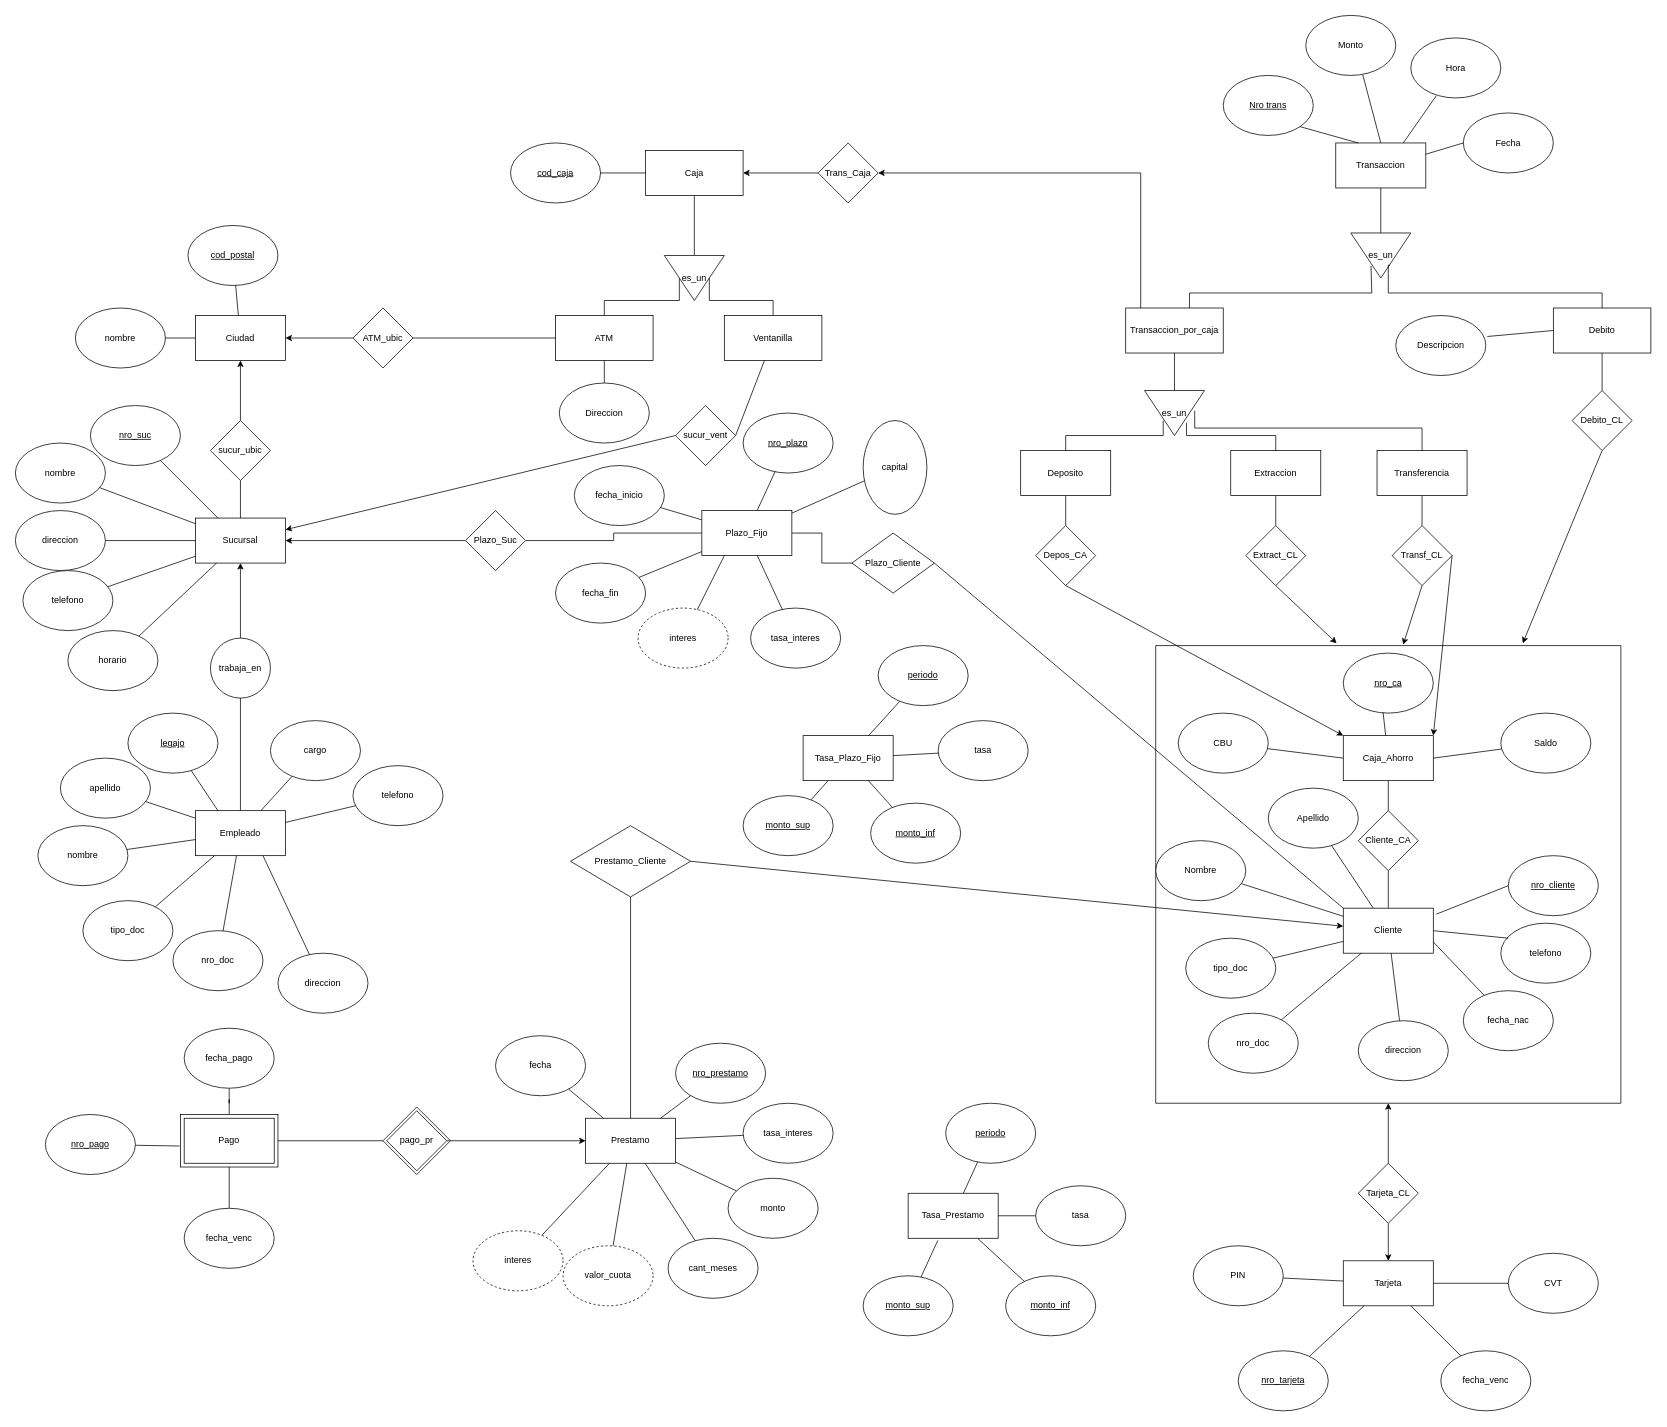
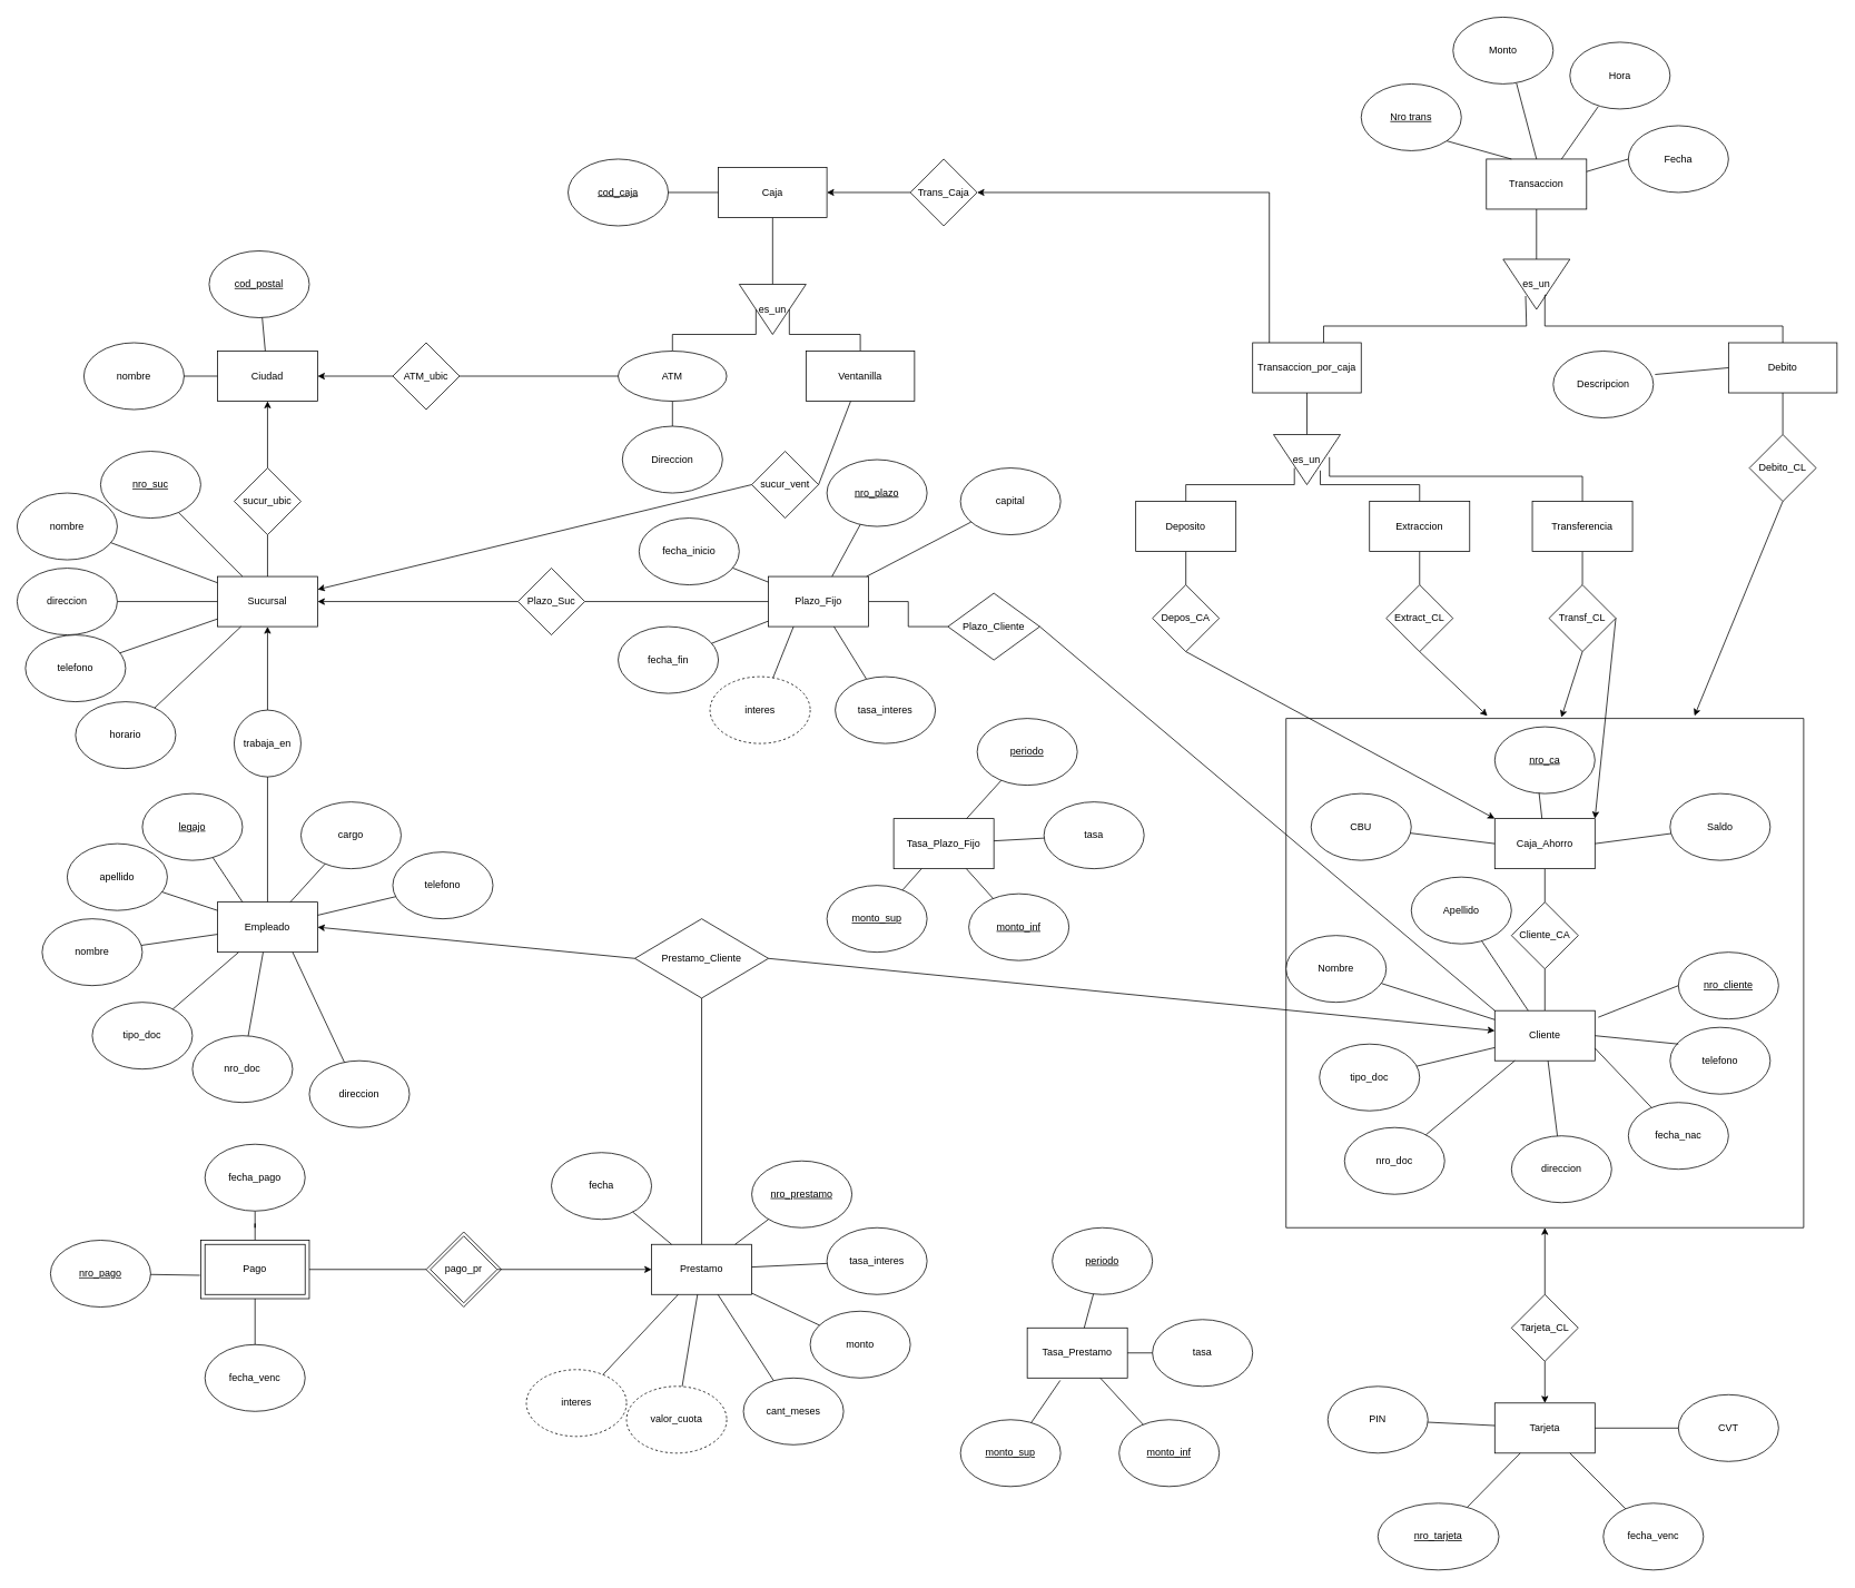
- <mxCell id="88" value="ATM" style="rounded=0;whiteSpace=wrap;html=1;" parent="1" vertex="1"><mxGeometry x="740" y="420" width="130" height="60" as="geometry" /></mxCell>
+ <mxCell id="88" value="ATM" style="ellipse;whiteSpace=wrap;html=1;" parent="1" vertex="1"><mxGeometry x="740" y="420" width="130" height="60" as="geometry" /></mxCell>
- <mxCell id="186" value="capital" style="ellipse;whiteSpace=wrap;html=1;" parent="1" vertex="1"><mxGeometry x="1150" y="560" width="85" height="125" as="geometry" /></mxCell>
+ <mxCell id="186" value="capital" style="ellipse;whiteSpace=wrap;html=1;" parent="1" vertex="1"><mxGeometry x="1150" y="560" width="120" height="80" as="geometry" /></mxCell>
- <mxCell id="182" value="Plazo_Fijo" style="rounded=0;whiteSpace=wrap;html=1;" parent="1" vertex="1"><mxGeometry x="935" y="680" width="120" height="60" as="geometry" /></mxCell>
+ <mxCell id="182" value="Plazo_Fijo" style="rounded=0;whiteSpace=wrap;html=1;" parent="1" vertex="1"><mxGeometry x="920" y="690" width="120" height="60" as="geometry" /></mxCell>
+ <mxCell id="137" value="" style="endArrow=classic;html=1;rounded=0;entryX=1;entryY=0.5;entryDx=0;entryDy=0;exitX=0;exitY=0.5;exitDx=0;exitDy=0;" parent="1" source="136" target="118" edge="1"><mxGeometry width="50" height="50" relative="1" as="geometry"><mxPoint x="810" y="1160" as="sourcePoint" /><mxPoint x="860" y="1110" as="targetPoint" /></mxGeometry></mxCell>
- <mxCell id="166" value="Tasa_Prestamo" style="rounded=0;whiteSpace=wrap;html=1;" parent="1" vertex="1"><mxGeometry x="1210" y="1590" width="120" height="60" as="geometry" /></mxCell>
+ <mxCell id="166" value="Tasa_Prestamo" style="rounded=0;whiteSpace=wrap;html=1;" parent="1" vertex="1"><mxGeometry x="1230" y="1590" width="120" height="60" as="geometry" /></mxCell>
- <mxCell id="74" value="&lt;u&gt;nro_tarjeta&lt;/u&gt;" style="ellipse;whiteSpace=wrap;html=1;" parent="1" vertex="1"><mxGeometry x="1650" y="1800" width="120" height="80" as="geometry" /></mxCell>
+ <mxCell id="74" value="&lt;u&gt;nro_tarjeta&lt;/u&gt;" style="ellipse;whiteSpace=wrap;html=1;" parent="1" vertex="1"><mxGeometry x="1650" y="1800" width="145" height="80" as="geometry" /></mxCell>
